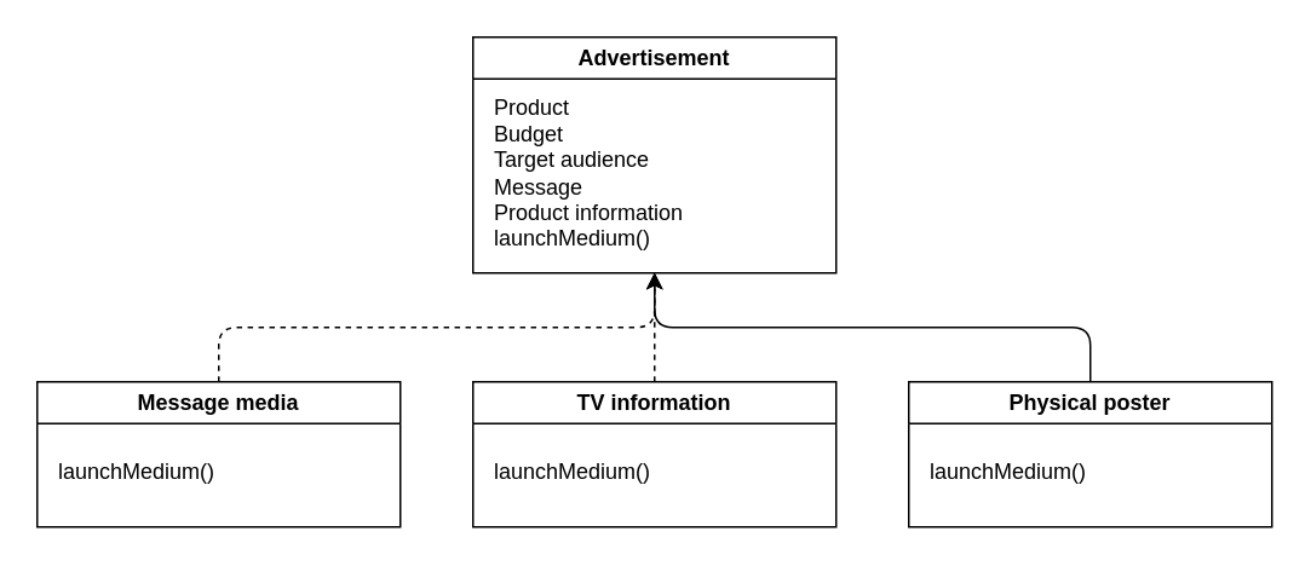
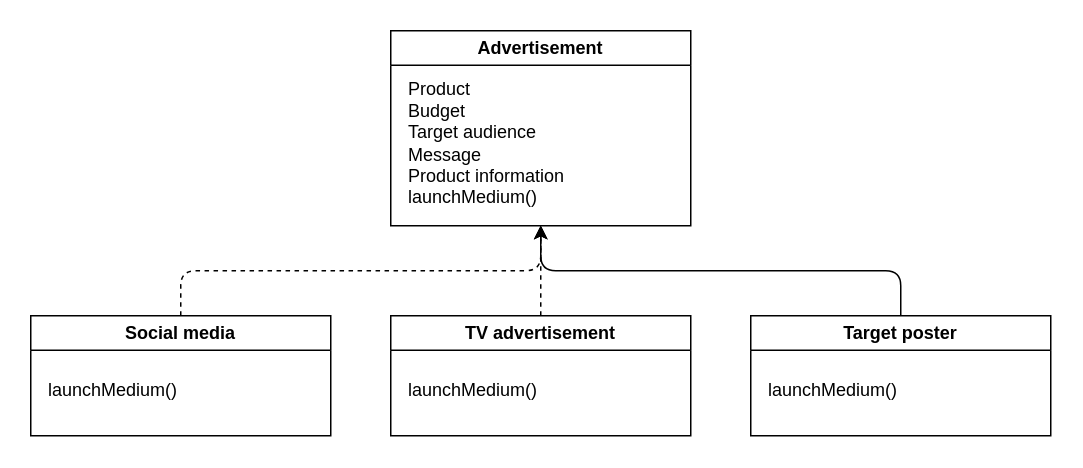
- <mxCell id="5" value="Message media" style="swimlane;whiteSpace=wrap;html=1;" vertex="1" parent="1"><mxGeometry x="20" y="210" width="200" height="80" as="geometry" /></mxCell>
+ <mxCell id="5" value="Social media" style="swimlane;whiteSpace=wrap;html=1;" vertex="1" parent="1"><mxGeometry x="20" y="210" width="200" height="80" as="geometry" /></mxCell>
- <mxCell id="8" value="TV information" style="swimlane;whiteSpace=wrap;html=1;" vertex="1" parent="1"><mxGeometry x="260" y="210" width="200" height="80" as="geometry" /></mxCell>
+ <mxCell id="8" value="TV advertisement" style="swimlane;whiteSpace=wrap;html=1;" vertex="1" parent="1"><mxGeometry x="260" y="210" width="200" height="80" as="geometry" /></mxCell>
- <mxCell id="11" value="Physical poster" style="swimlane;whiteSpace=wrap;html=1;" vertex="1" parent="1"><mxGeometry x="500" y="210" width="200" height="80" as="geometry" /></mxCell>
+ <mxCell id="11" value="Target poster" style="swimlane;whiteSpace=wrap;html=1;" vertex="1" parent="1"><mxGeometry x="500" y="210" width="200" height="80" as="geometry" /></mxCell>
